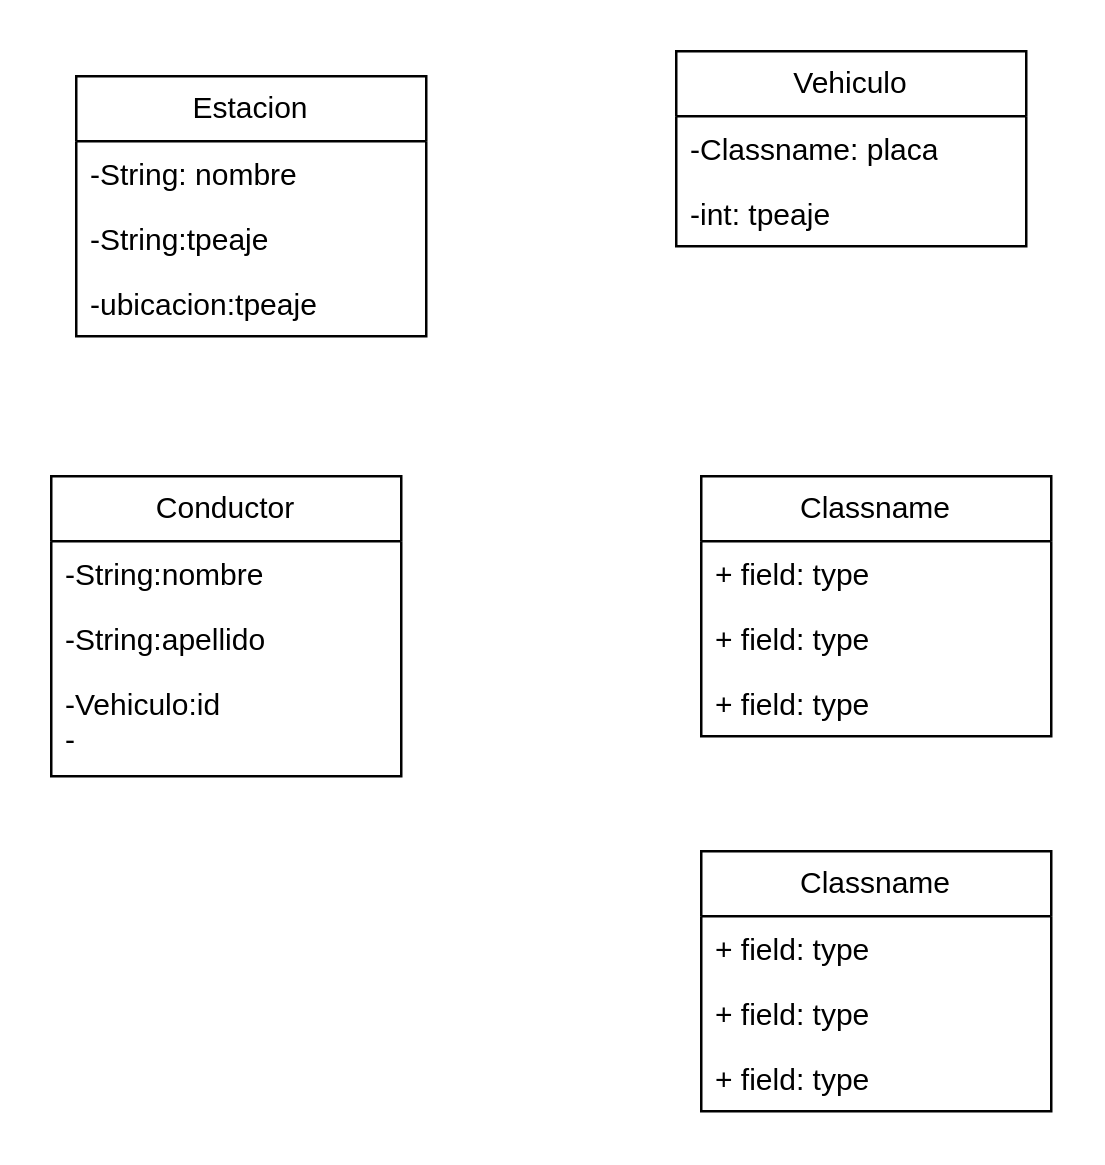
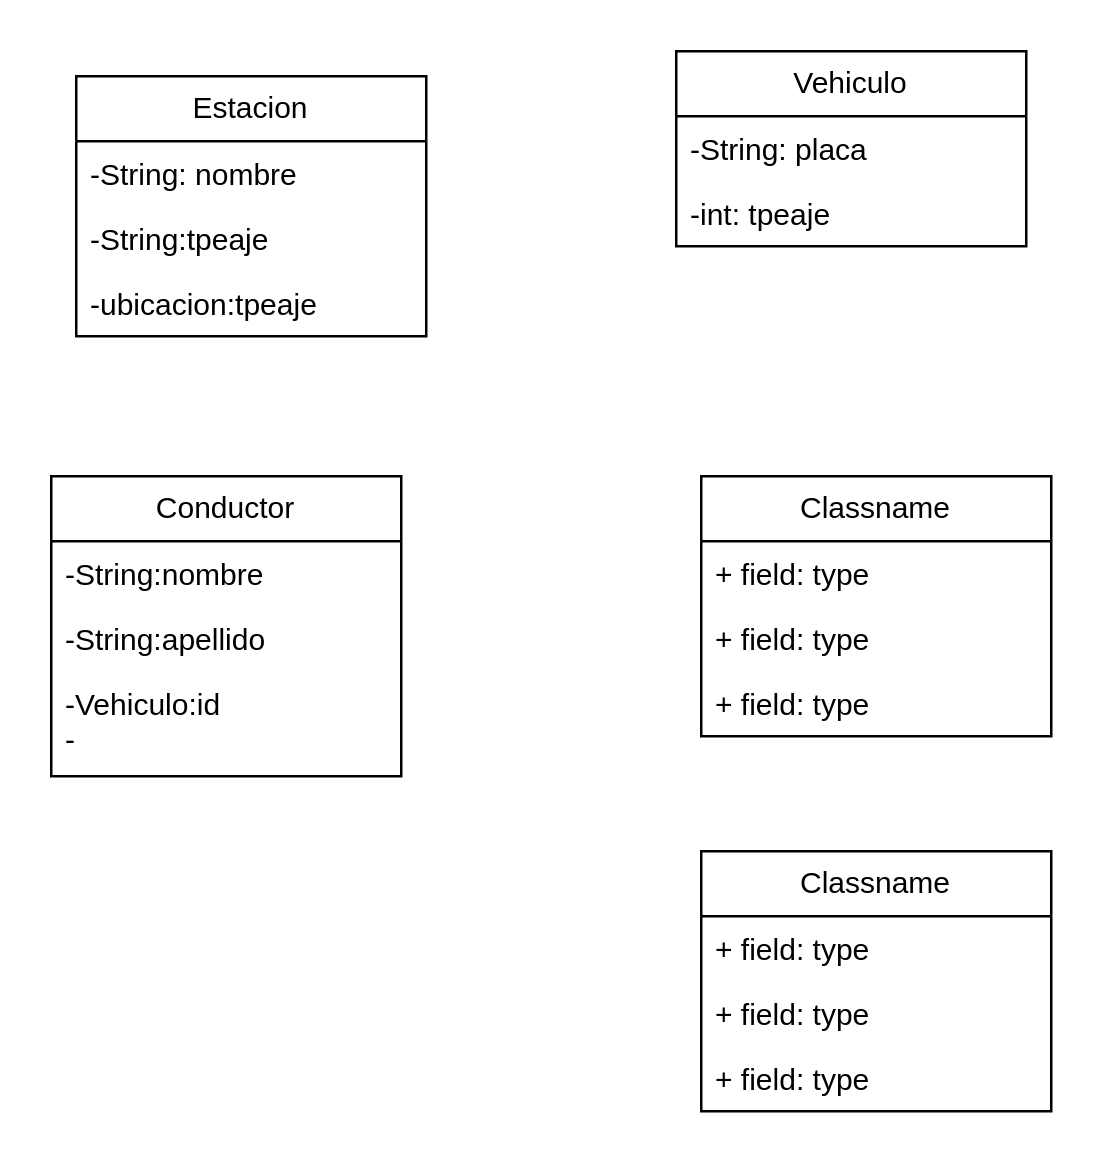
- <mxCell id="15" value="-Classname: placa" style="text;strokeColor=none;fillColor=none;align=left;verticalAlign=top;spacingLeft=4;spacingRight=4;overflow=hidden;rotatable=0;points=[[0,0.5],[1,0.5]];portConstraint=eastwest;whiteSpace=wrap;html=1;" vertex="1" parent="14"><mxGeometry y="26" width="140" height="26" as="geometry" /></mxCell>
+ <mxCell id="15" value="-String: placa" style="text;strokeColor=none;fillColor=none;align=left;verticalAlign=top;spacingLeft=4;spacingRight=4;overflow=hidden;rotatable=0;points=[[0,0.5],[1,0.5]];portConstraint=eastwest;whiteSpace=wrap;html=1;" vertex="1" parent="14"><mxGeometry y="26" width="140" height="26" as="geometry" /></mxCell>
